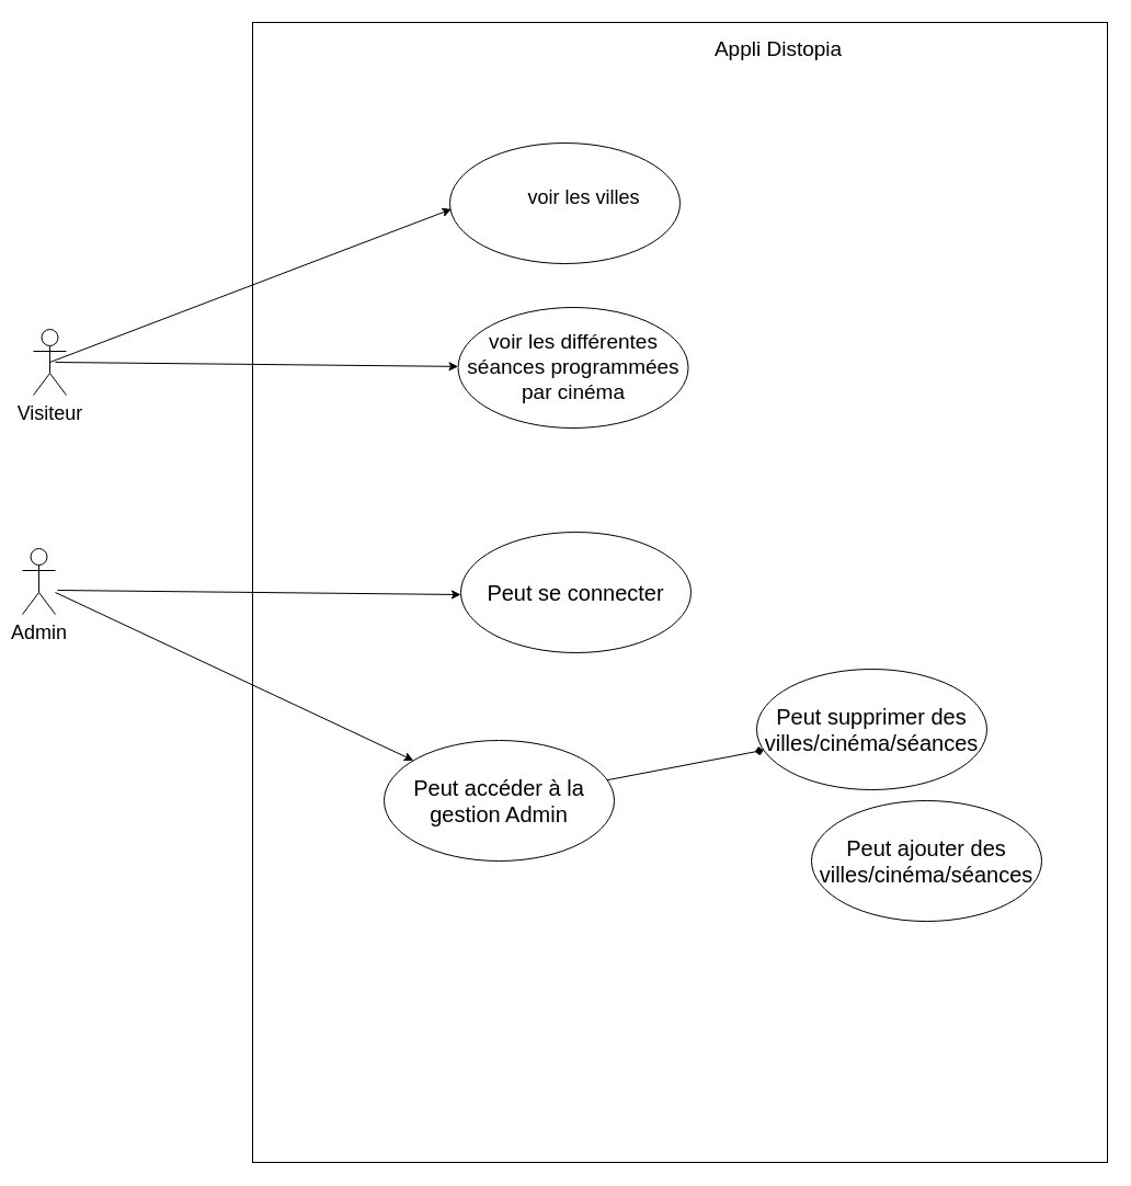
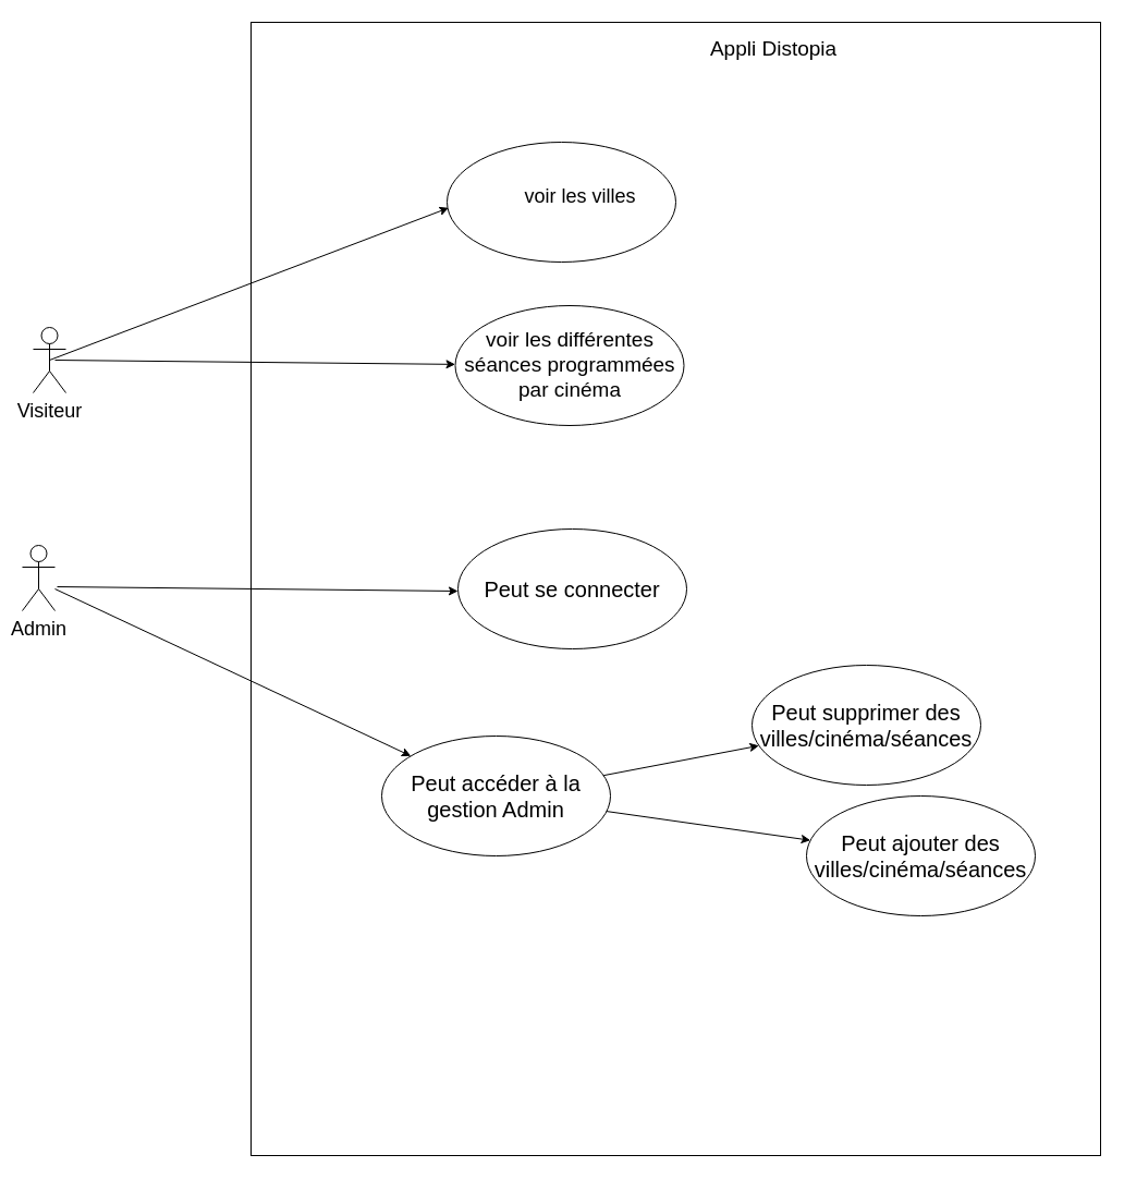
- <mxCell id="18" value="" style="endArrow=diamond;html=1;rounded=0;" edge="1" parent="1" source="14" target="15"><mxGeometry width="50" height="50" relative="1" as="geometry"><mxPoint x="540" y="770" as="sourcePoint" /><mxPoint x="926" y="896" as="targetPoint" /><Array as="points" /></mxGeometry></mxCell>
+ <mxCell id="18" value="" style="endArrow=classic;html=1;rounded=0;" edge="1" parent="1" source="14" target="15"><mxGeometry width="50" height="50" relative="1" as="geometry"><mxPoint x="540" y="770" as="sourcePoint" /><mxPoint x="926" y="896" as="targetPoint" /><Array as="points" /></mxGeometry></mxCell>
+ <mxCell id="19" value="" style="endArrow=classic;html=1;rounded=0;" edge="1" parent="1" source="14" target="16"><mxGeometry width="50" height="50" relative="1" as="geometry"><mxPoint x="636" y="690" as="sourcePoint" /><mxPoint x="744" y="675" as="targetPoint" /><Array as="points" /></mxGeometry></mxCell>
